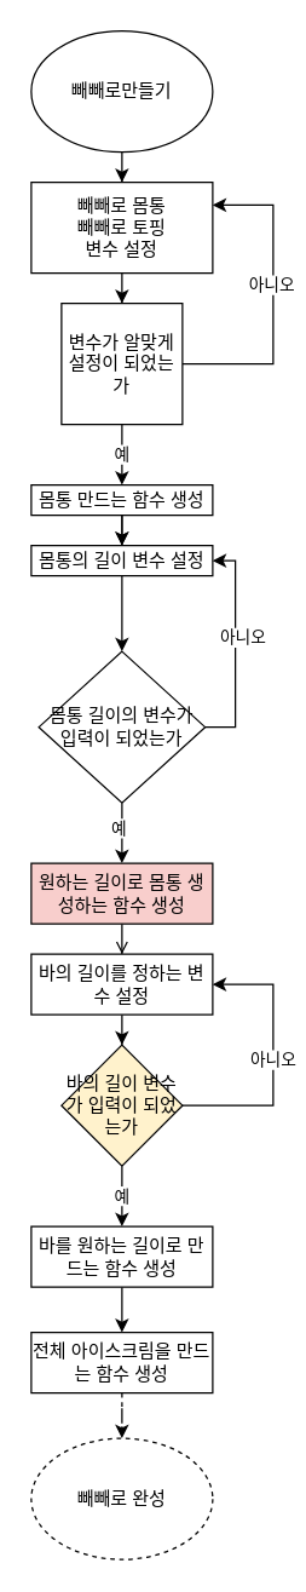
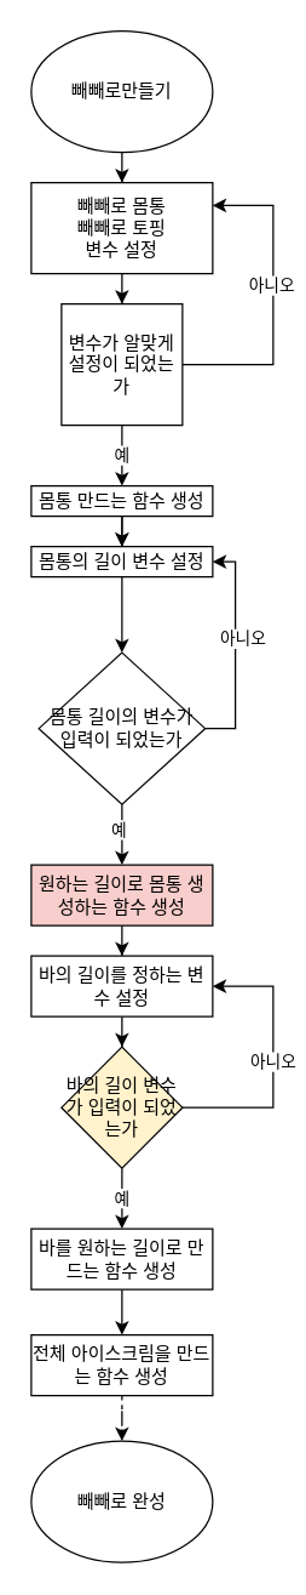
- <mxCell id="20" value="" style="edgeStyle=orthogonalEdgeStyle;rounded=0;orthogonalLoop=1;jettySize=auto;html=1;endArrow=open;" parent="1" source="21" target="23" edge="1"><mxGeometry relative="1" as="geometry" /></mxCell>
+ <mxCell id="20" value="" style="edgeStyle=orthogonalEdgeStyle;rounded=0;orthogonalLoop=1;jettySize=auto;html=1;" parent="1" source="21" target="23" edge="1"><mxGeometry relative="1" as="geometry" /></mxCell>
- <mxCell id="31" value="빼빼로 완성" style="ellipse;whiteSpace=wrap;html=1;dashed=1;" vertex="1" parent="1"><mxGeometry x="20" y="950" width="120" height="80" as="geometry" /></mxCell>
+ <mxCell id="31" value="빼빼로 완성" style="ellipse;whiteSpace=wrap;html=1;" vertex="1" parent="1"><mxGeometry x="20" y="950" width="120" height="80" as="geometry" /></mxCell>
